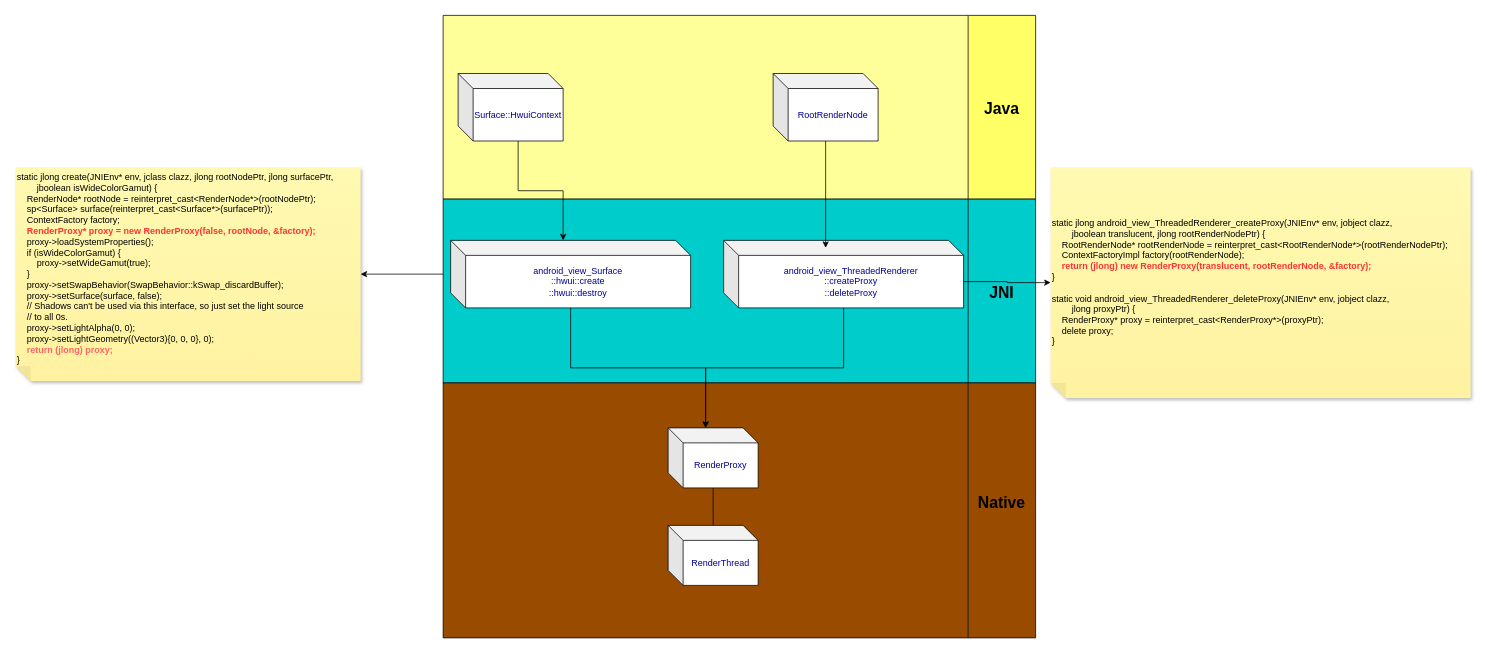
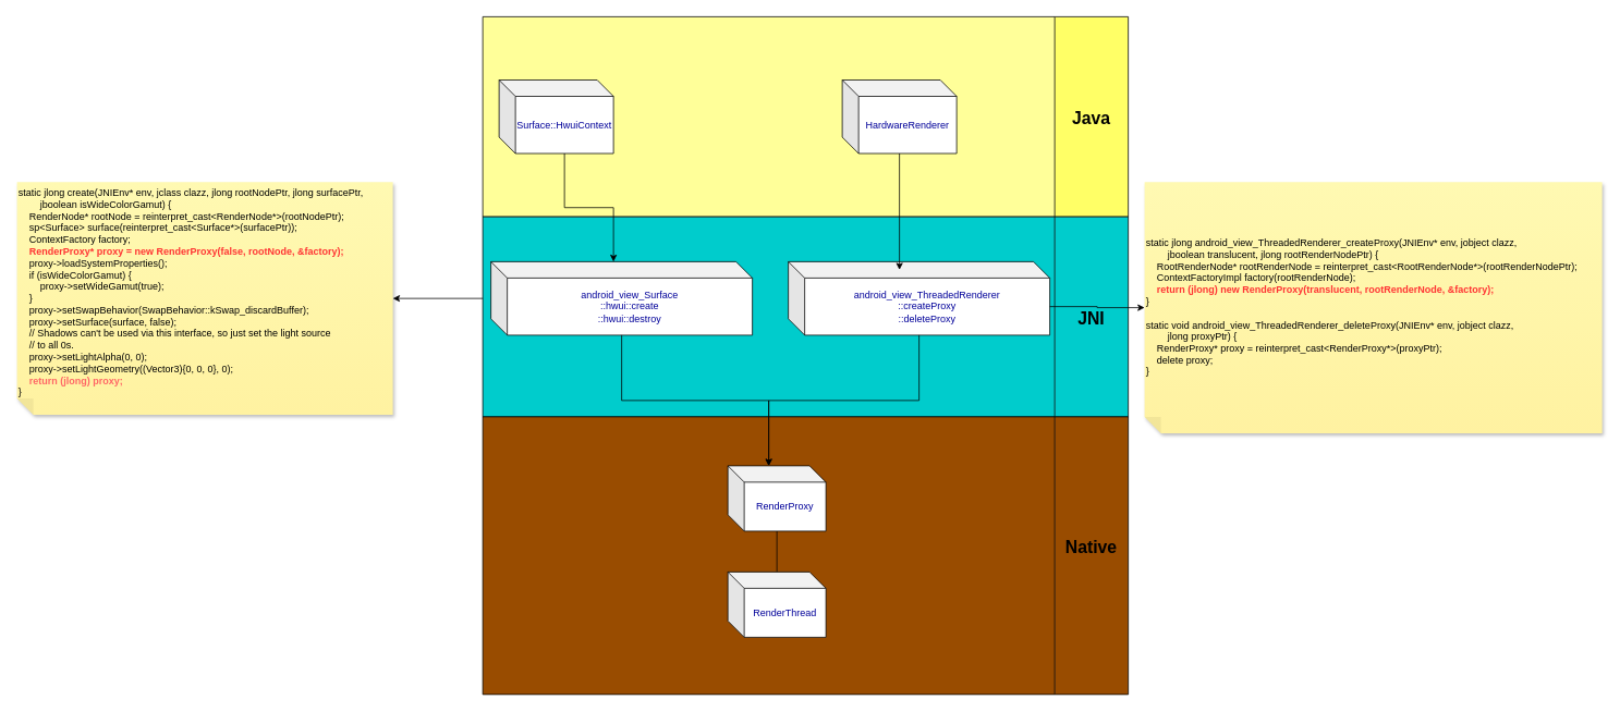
- <mxCell id="4" value="RootRenderNode" style="shape=cube;whiteSpace=wrap;html=1;boundedLbl=1;backgroundOutline=1;darkOpacity=0.05;darkOpacity2=0.1;fontColor=#000099;" vertex="1" parent="3"><mxGeometry x="440" y="77.5" width="140" height="90" as="geometry" /></mxCell>
+ <mxCell id="4" value="HardwareRenderer" style="shape=cube;whiteSpace=wrap;html=1;boundedLbl=1;backgroundOutline=1;darkOpacity=0.05;darkOpacity2=0.1;fontColor=#000099;" vertex="1" parent="3"><mxGeometry x="440" y="77.5" width="140" height="90" as="geometry" /></mxCell>
